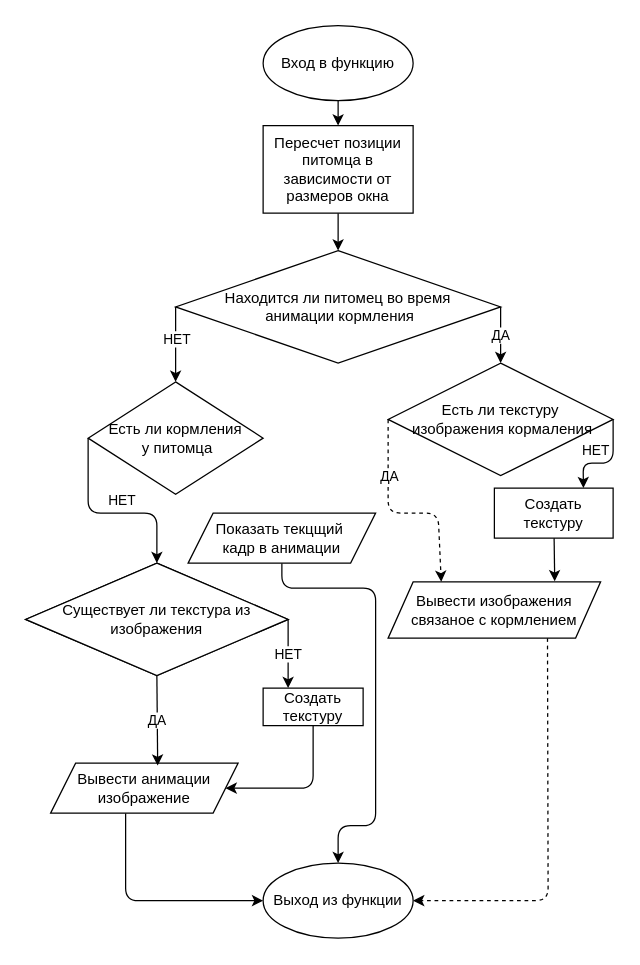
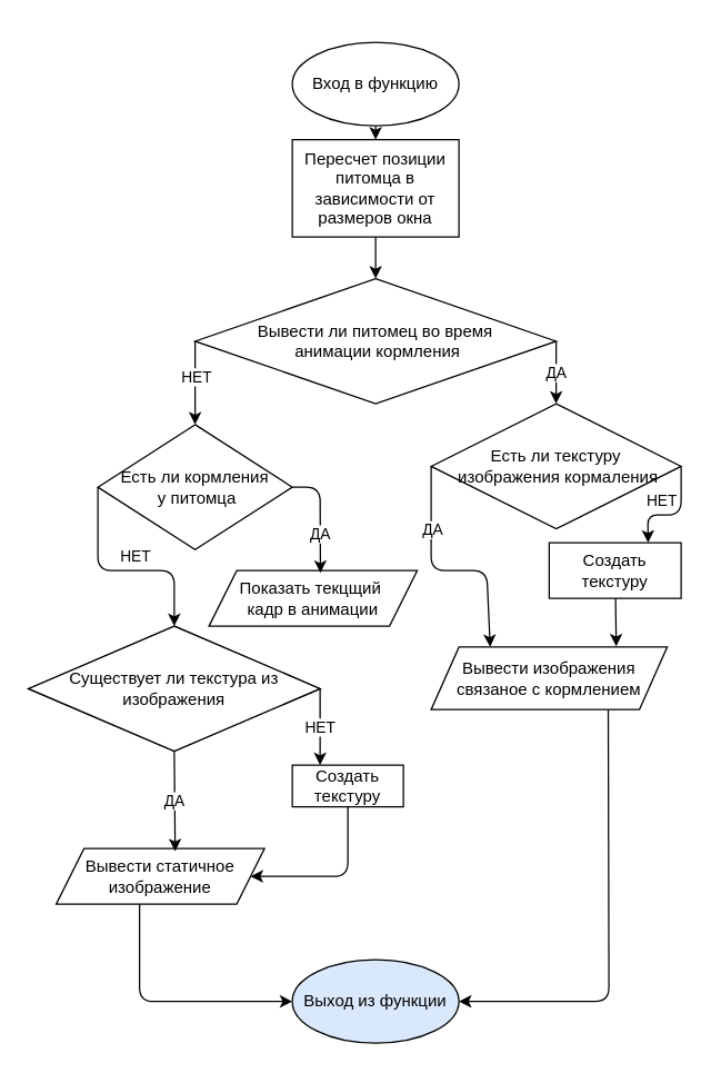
- <mxCell id="3" value="Вход в функцию" style="ellipse;whiteSpace=wrap;html=1;" vertex="1" parent="1"><mxGeometry x="210" y="20" width="120" height="60" as="geometry" /></mxCell>
+ <mxCell id="3" value="Вход в функцию" style="ellipse;whiteSpace=wrap;html=1;" vertex="1" parent="1"><mxGeometry x="210" y="30" width="120" height="60" as="geometry" /></mxCell>
- <mxCell id="9" value="Находится ли питомец во время&lt;br&gt;&amp;nbsp;анимации кормления" style="rhombus;whiteSpace=wrap;rounded=0;html=1;" vertex="1" parent="1"><mxGeometry x="140" y="200" width="260" height="90" as="geometry" /></mxCell>
+ <mxCell id="9" value="Вывести ли питомец во время&lt;br&gt;&amp;nbsp;анимации кормления" style="rhombus;whiteSpace=wrap;rounded=0;html=1;" vertex="1" parent="1"><mxGeometry x="140" y="200" width="260" height="90" as="geometry" /></mxCell>
+ <mxCell id="21" value="ДА" style="edgeStyle=none;html=1;exitX=1;exitY=0.5;exitDx=0;exitDy=0;entryX=0.535;entryY=0.041;entryDx=0;entryDy=0;entryPerimeter=0;" edge="1" parent="1" source="13" target="17"><mxGeometry x="0.333" relative="1" as="geometry"><mxPoint x="280" y="460" as="targetPoint" /><Array as="points"><mxPoint x="230" y="350" /></Array><mxPoint as="offset" /></mxGeometry></mxCell>
- <mxCell id="28" style="edgeStyle=none;html=1;exitX=0;exitY=0.5;exitDx=0;exitDy=0;entryX=0.25;entryY=0;entryDx=0;entryDy=0;dashed=1;" edge="1" parent="1" source="27" target="11"><mxGeometry relative="1" as="geometry"><Array as="points"><mxPoint x="310" y="410" /><mxPoint x="350" y="410" /></Array></mxGeometry></mxCell>
+ <mxCell id="28" style="edgeStyle=none;html=1;exitX=0;exitY=0.5;exitDx=0;exitDy=0;entryX=0.25;entryY=0;entryDx=0;entryDy=0;" edge="1" parent="1" source="27" target="11"><mxGeometry relative="1" as="geometry"><Array as="points"><mxPoint x="310" y="410" /><mxPoint x="350" y="410" /></Array></mxGeometry></mxCell>
- <mxCell id="16" style="edgeStyle=none;html=1;exitX=0.5;exitY=1;exitDx=0;exitDy=0;entryX=0.5;entryY=0;entryDx=0;entryDy=0;" edge="1" parent="1" source="17" target="25"><mxGeometry relative="1" as="geometry"><Array as="points"><mxPoint x="225" y="470" /><mxPoint x="300" y="470" /><mxPoint x="300" y="660" /><mxPoint x="270" y="660" /></Array></mxGeometry></mxCell>
- <mxCell id="15" value="Вывести анимации изображение" style="shape=parallelogram;perimeter=parallelogramPerimeter;whiteSpace=wrap;html=1;fixedSize=1;" vertex="1" parent="1"><mxGeometry x="40" y="610" width="150" height="40" as="geometry" /></mxCell>
+ <mxCell id="15" value="Вывести статичное изображение" style="shape=parallelogram;perimeter=parallelogramPerimeter;whiteSpace=wrap;html=1;fixedSize=1;" vertex="1" parent="1"><mxGeometry x="40" y="610" width="150" height="40" as="geometry" /></mxCell>
- <mxCell id="10" style="edgeStyle=none;html=1;exitX=0.75;exitY=1;exitDx=0;exitDy=0;entryX=1;entryY=0.5;entryDx=0;entryDy=0;dashed=1;" edge="1" parent="1" source="11" target="25"><mxGeometry relative="1" as="geometry"><Array as="points"><mxPoint x="438" y="720" /></Array></mxGeometry></mxCell>
+ <mxCell id="10" style="edgeStyle=none;html=1;exitX=0.75;exitY=1;exitDx=0;exitDy=0;entryX=1;entryY=0.5;entryDx=0;entryDy=0;" edge="1" parent="1" source="11" target="25"><mxGeometry relative="1" as="geometry"><Array as="points"><mxPoint x="438" y="720" /></Array></mxGeometry></mxCell>
- <mxCell id="25" value="Выход из функции" style="ellipse;whiteSpace=wrap;html=1;" vertex="1" parent="1"><mxGeometry x="210" y="690" width="120" height="60" as="geometry" /></mxCell>
+ <mxCell id="25" value="Выход из функции" style="ellipse;whiteSpace=wrap;html=1;fillColor=#dae8fc;" vertex="1" parent="1"><mxGeometry x="210" y="690" width="120" height="60" as="geometry" /></mxCell>
